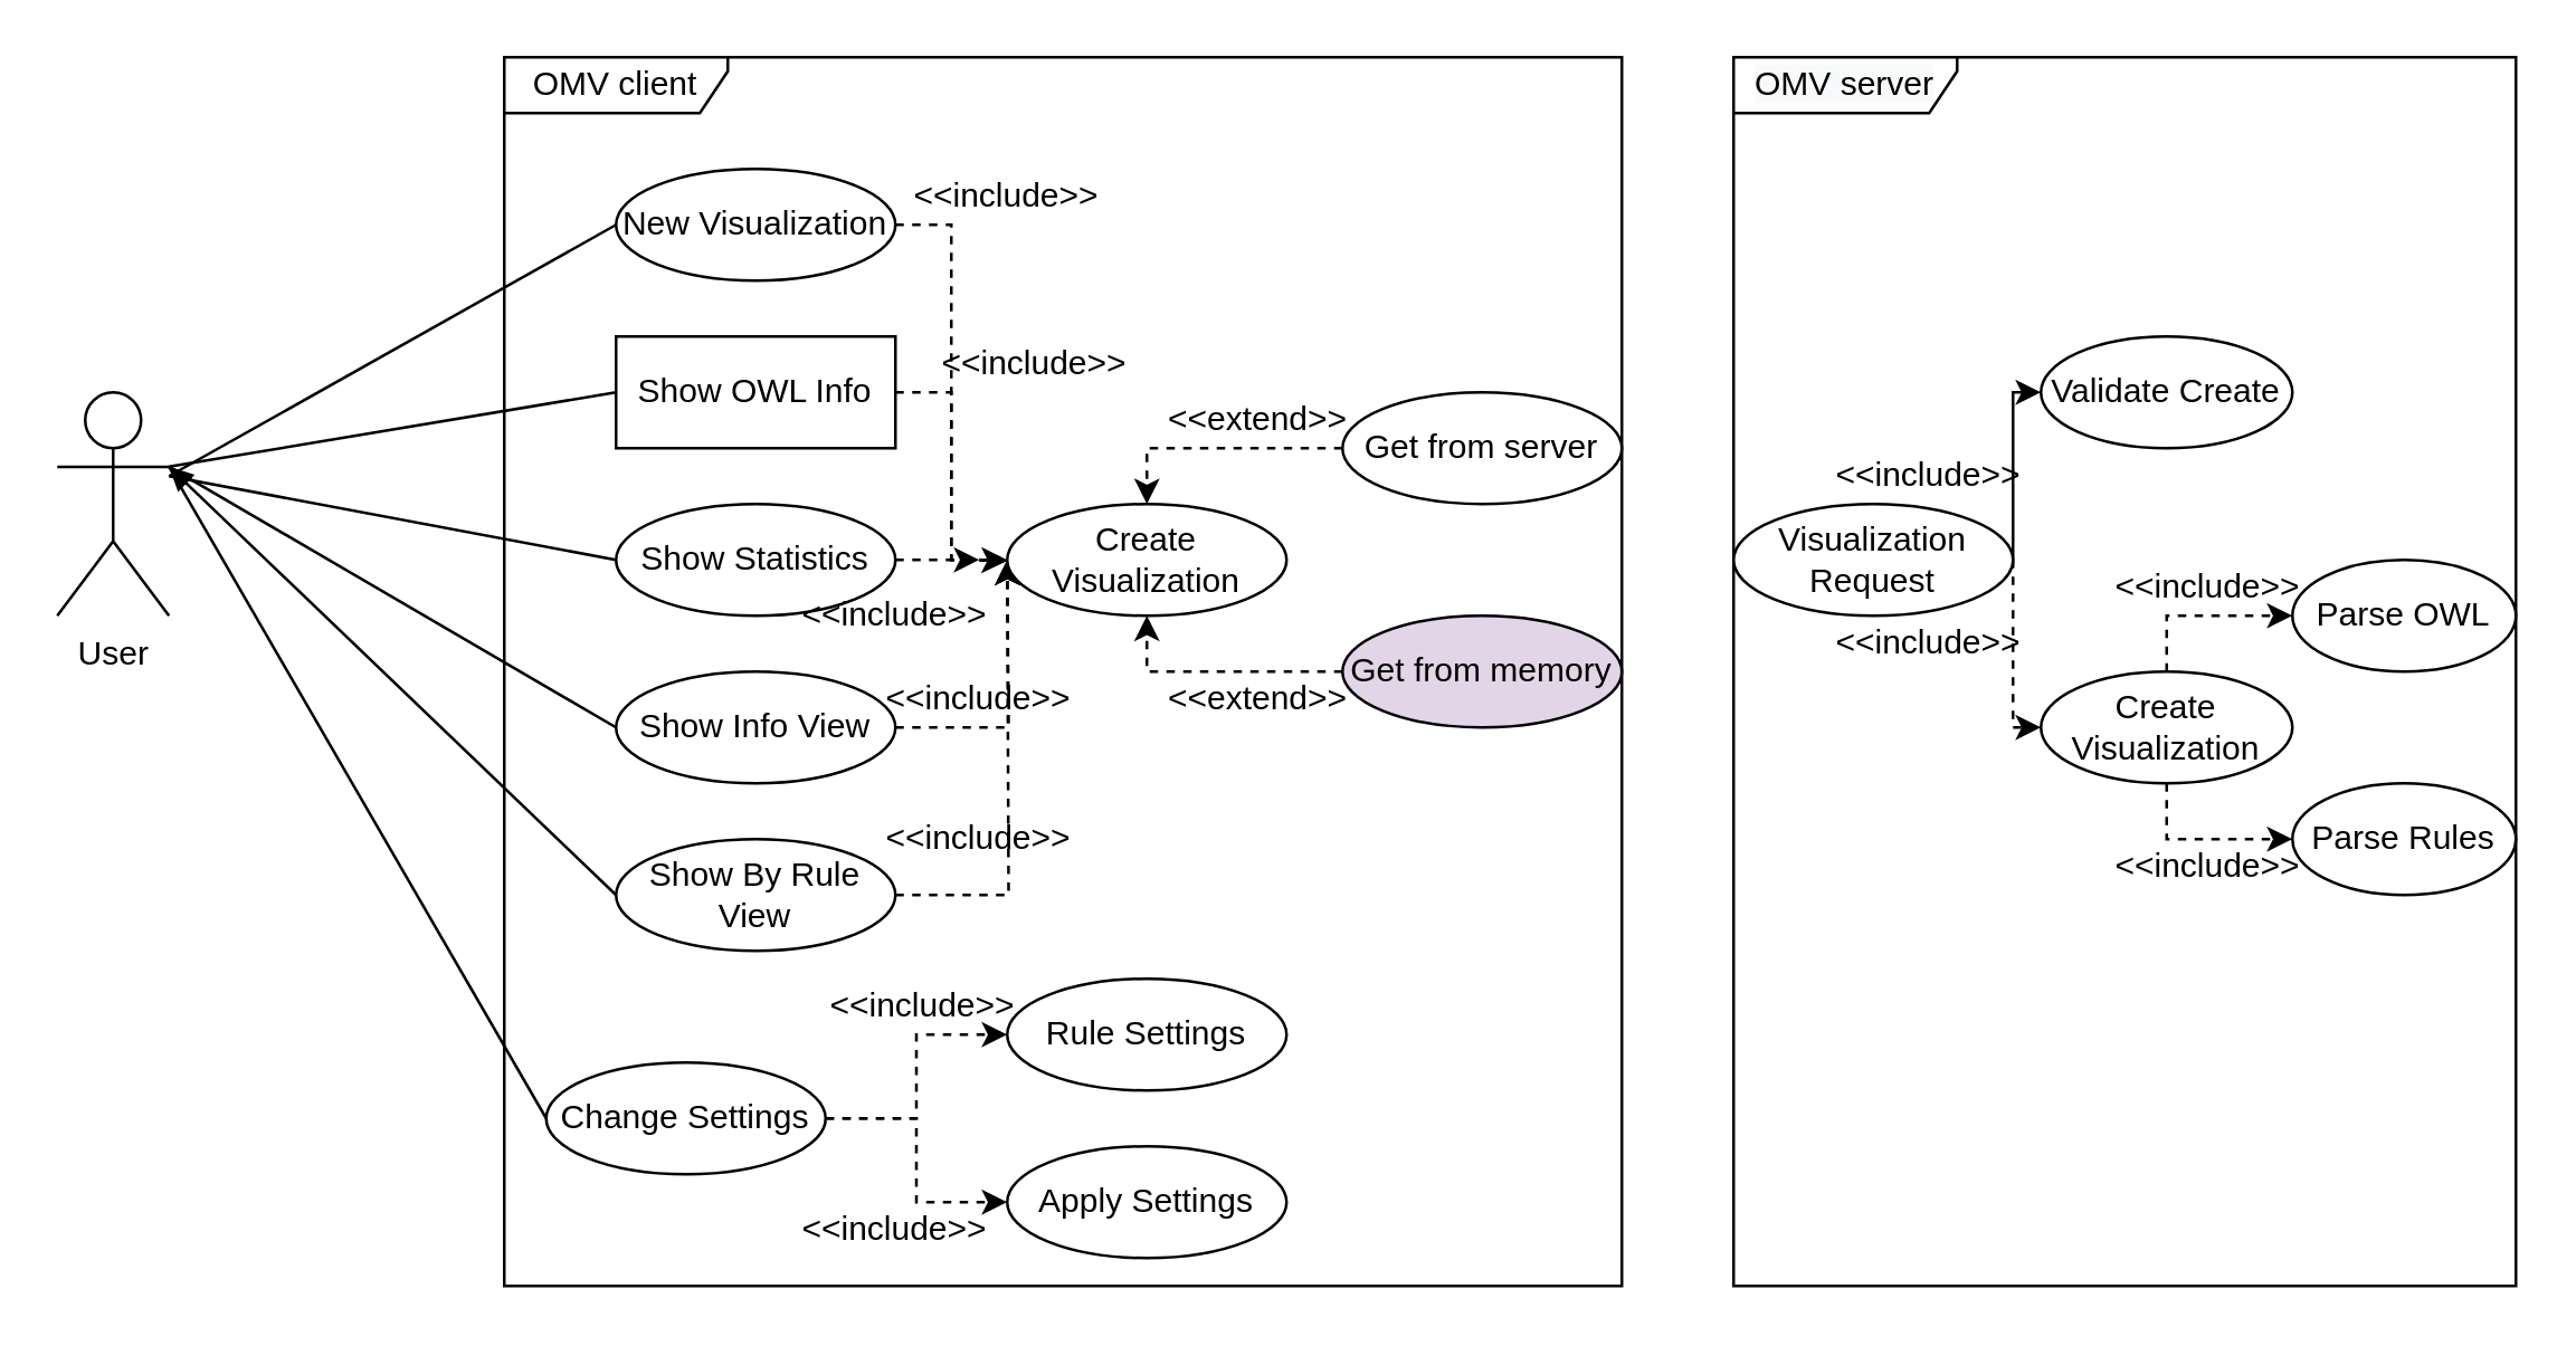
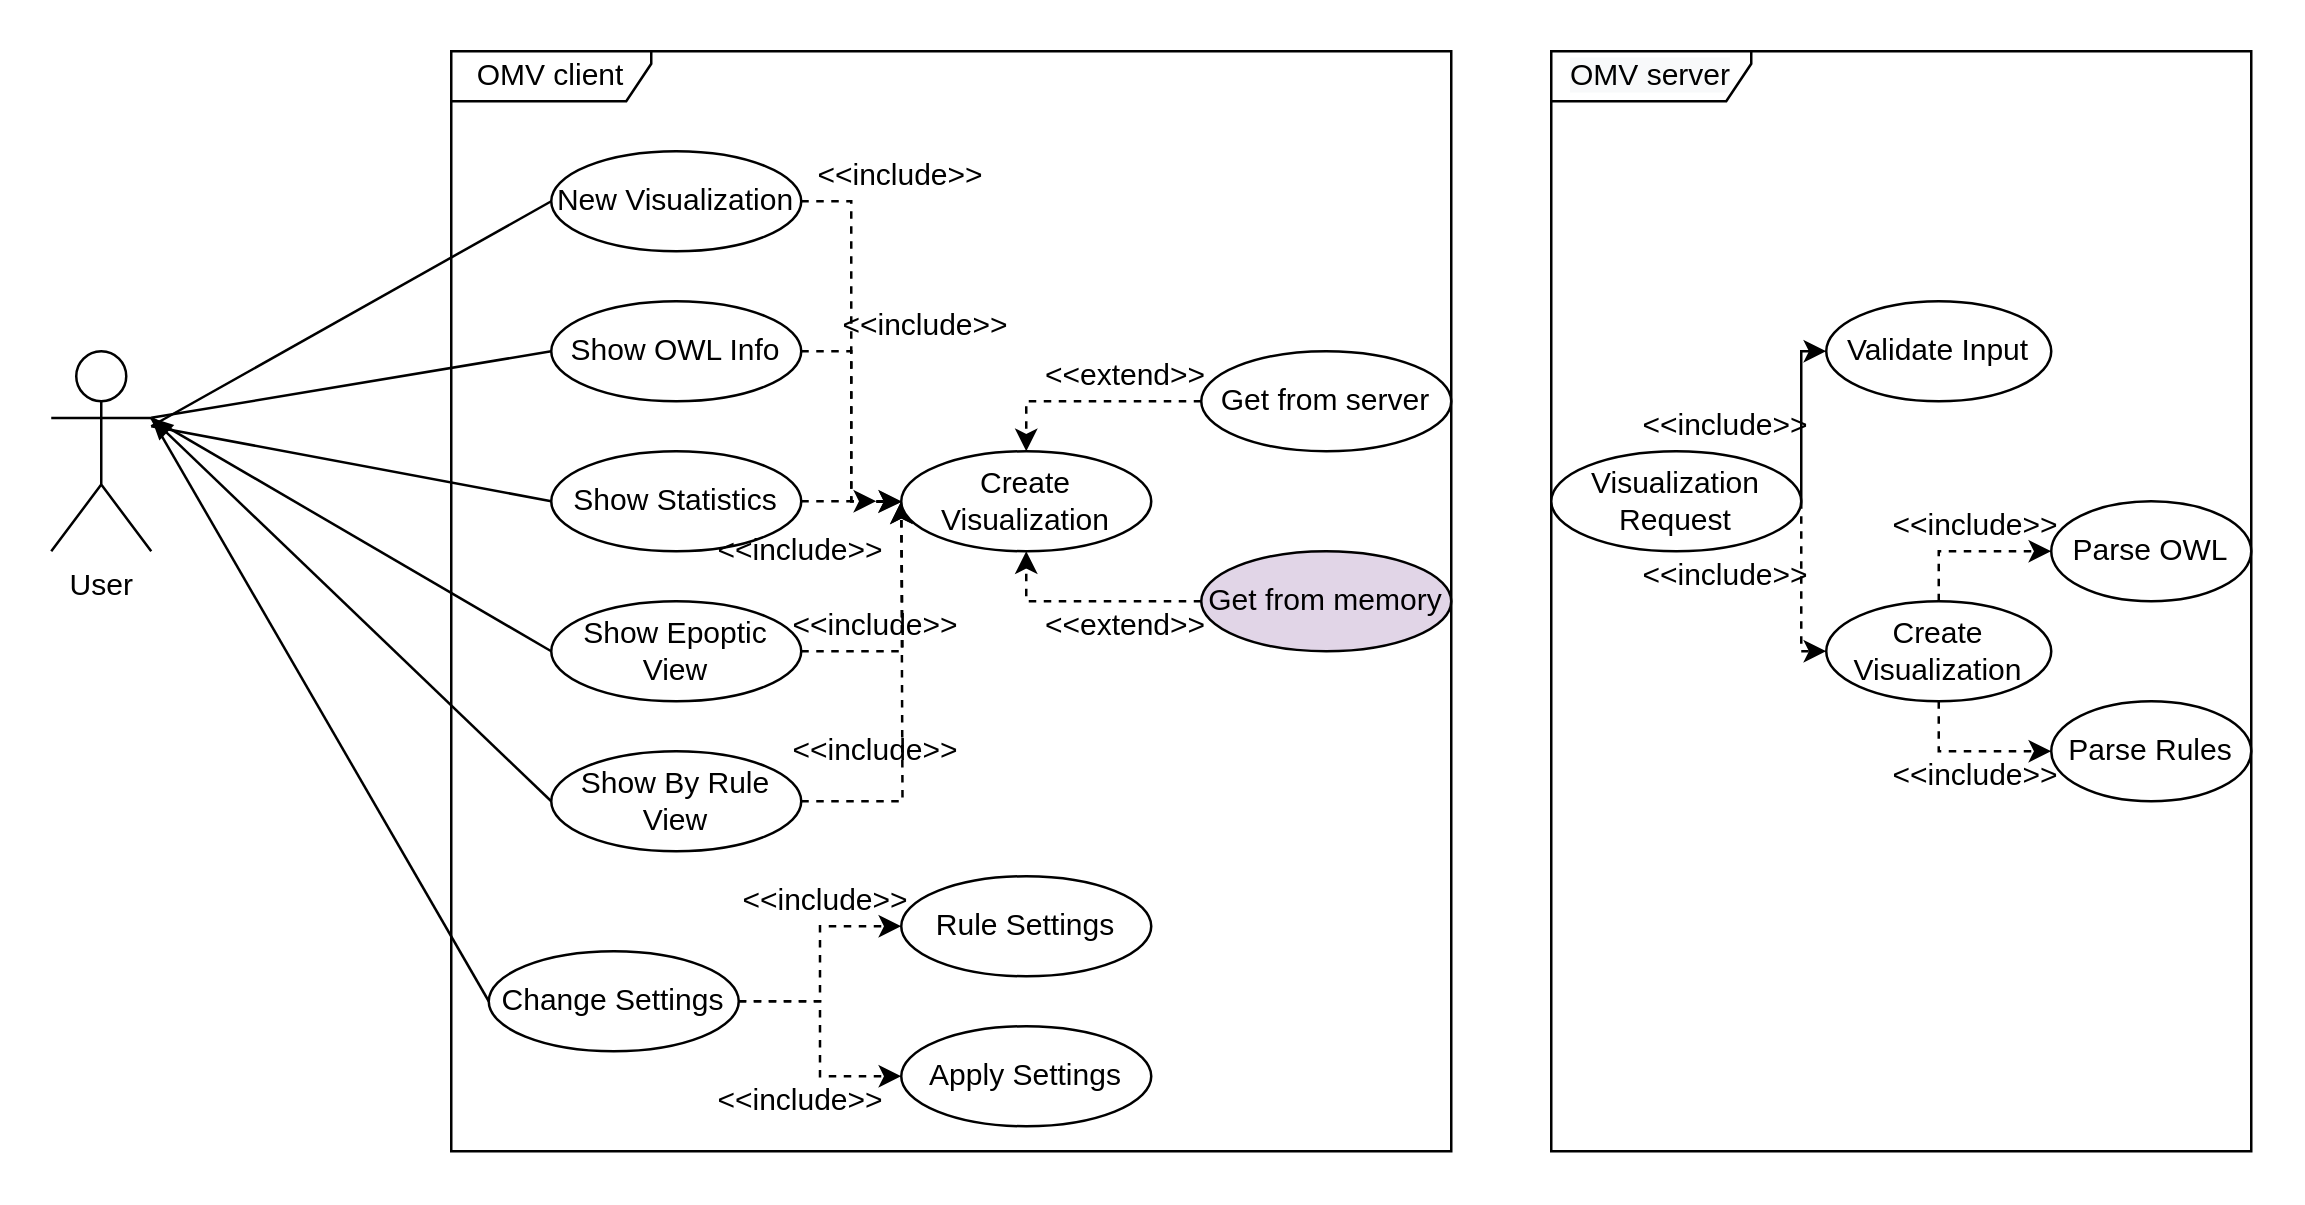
- <mxCell id="7" value="Show OWL Info" style="whiteSpace=wrap;html=1;shadow=0;sketch=0;rounded=0;" vertex="1" parent="1"><mxGeometry x="220" y="120" width="100" height="40" as="geometry" /></mxCell>
+ <mxCell id="7" value="Show OWL Info" style="ellipse;whiteSpace=wrap;html=1;shadow=0;sketch=0;" vertex="1" parent="1"><mxGeometry x="220" y="120" width="100" height="40" as="geometry" /></mxCell>
- <mxCell id="40" value="Validate Create" style="ellipse;whiteSpace=wrap;html=1;shadow=0;sketch=0;" vertex="1" parent="1"><mxGeometry x="730" y="120" width="90" height="40" as="geometry" /></mxCell>
+ <mxCell id="40" value="Validate Input" style="ellipse;whiteSpace=wrap;html=1;shadow=0;sketch=0;" vertex="1" parent="1"><mxGeometry x="730" y="120" width="90" height="40" as="geometry" /></mxCell>
- <mxCell id="11" value="Show Info View" style="ellipse;whiteSpace=wrap;html=1;shadow=0;sketch=0;" vertex="1" parent="1"><mxGeometry x="220" y="240" width="100" height="40" as="geometry" /></mxCell>
+ <mxCell id="11" value="Show Epoptic View" style="ellipse;whiteSpace=wrap;html=1;shadow=0;sketch=0;" vertex="1" parent="1"><mxGeometry x="220" y="240" width="100" height="40" as="geometry" /></mxCell>
